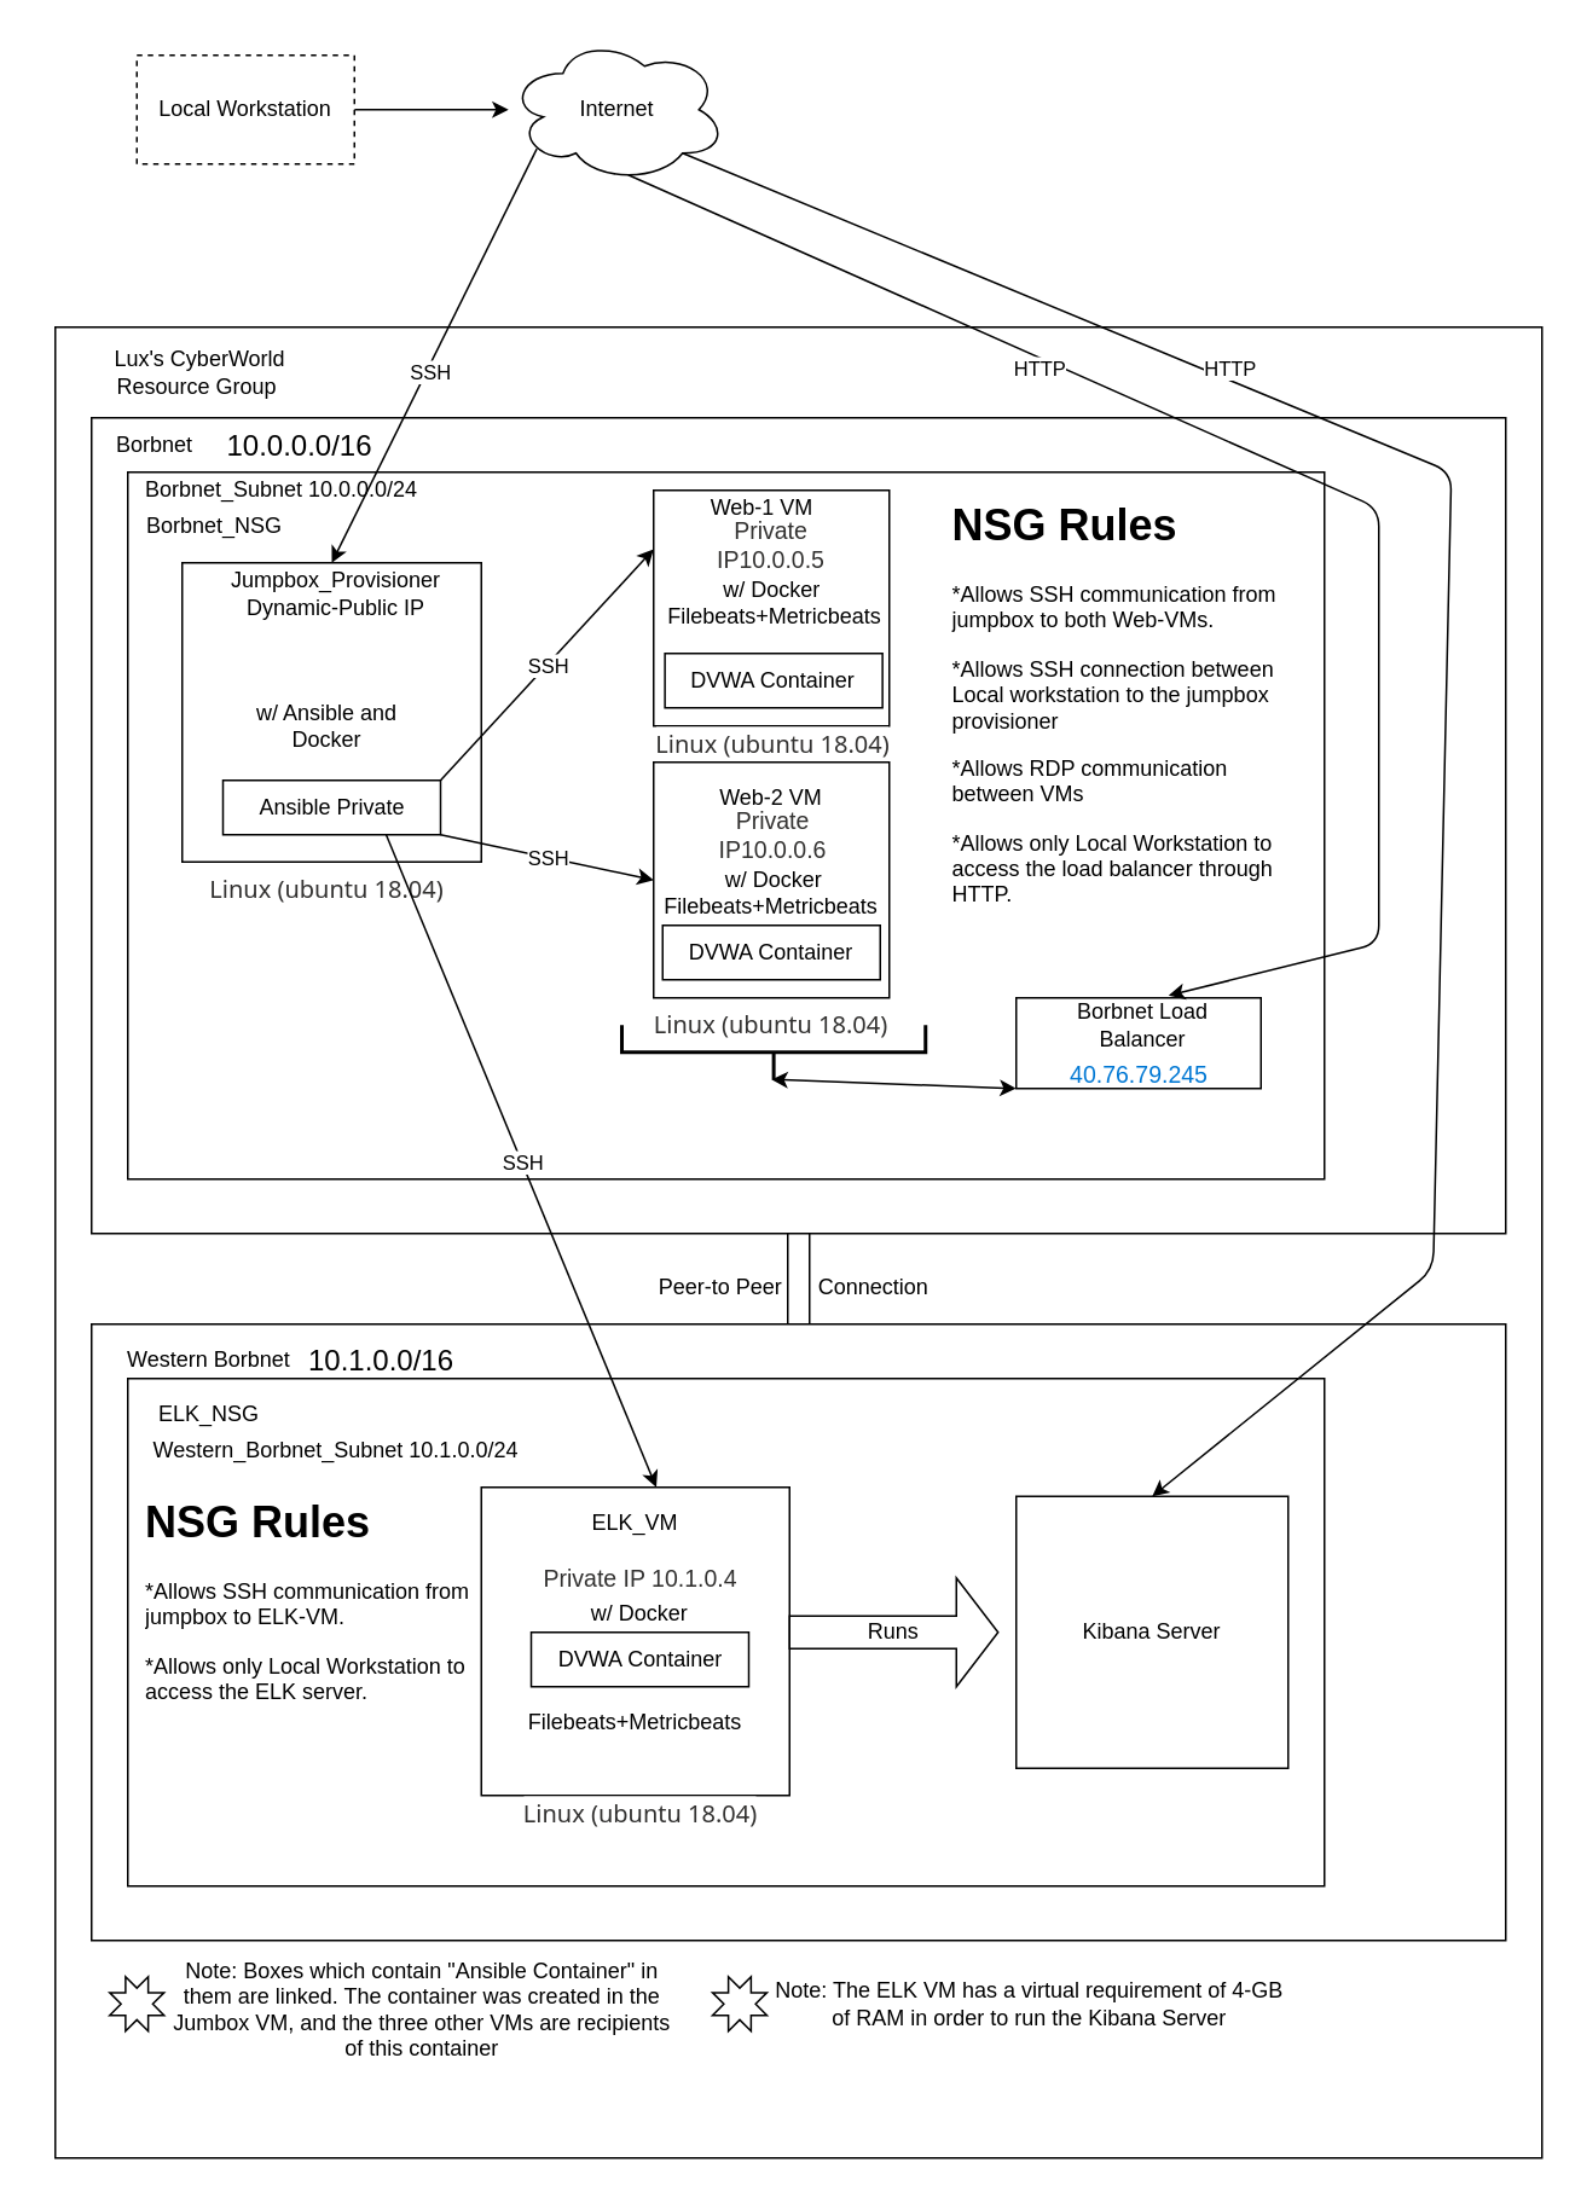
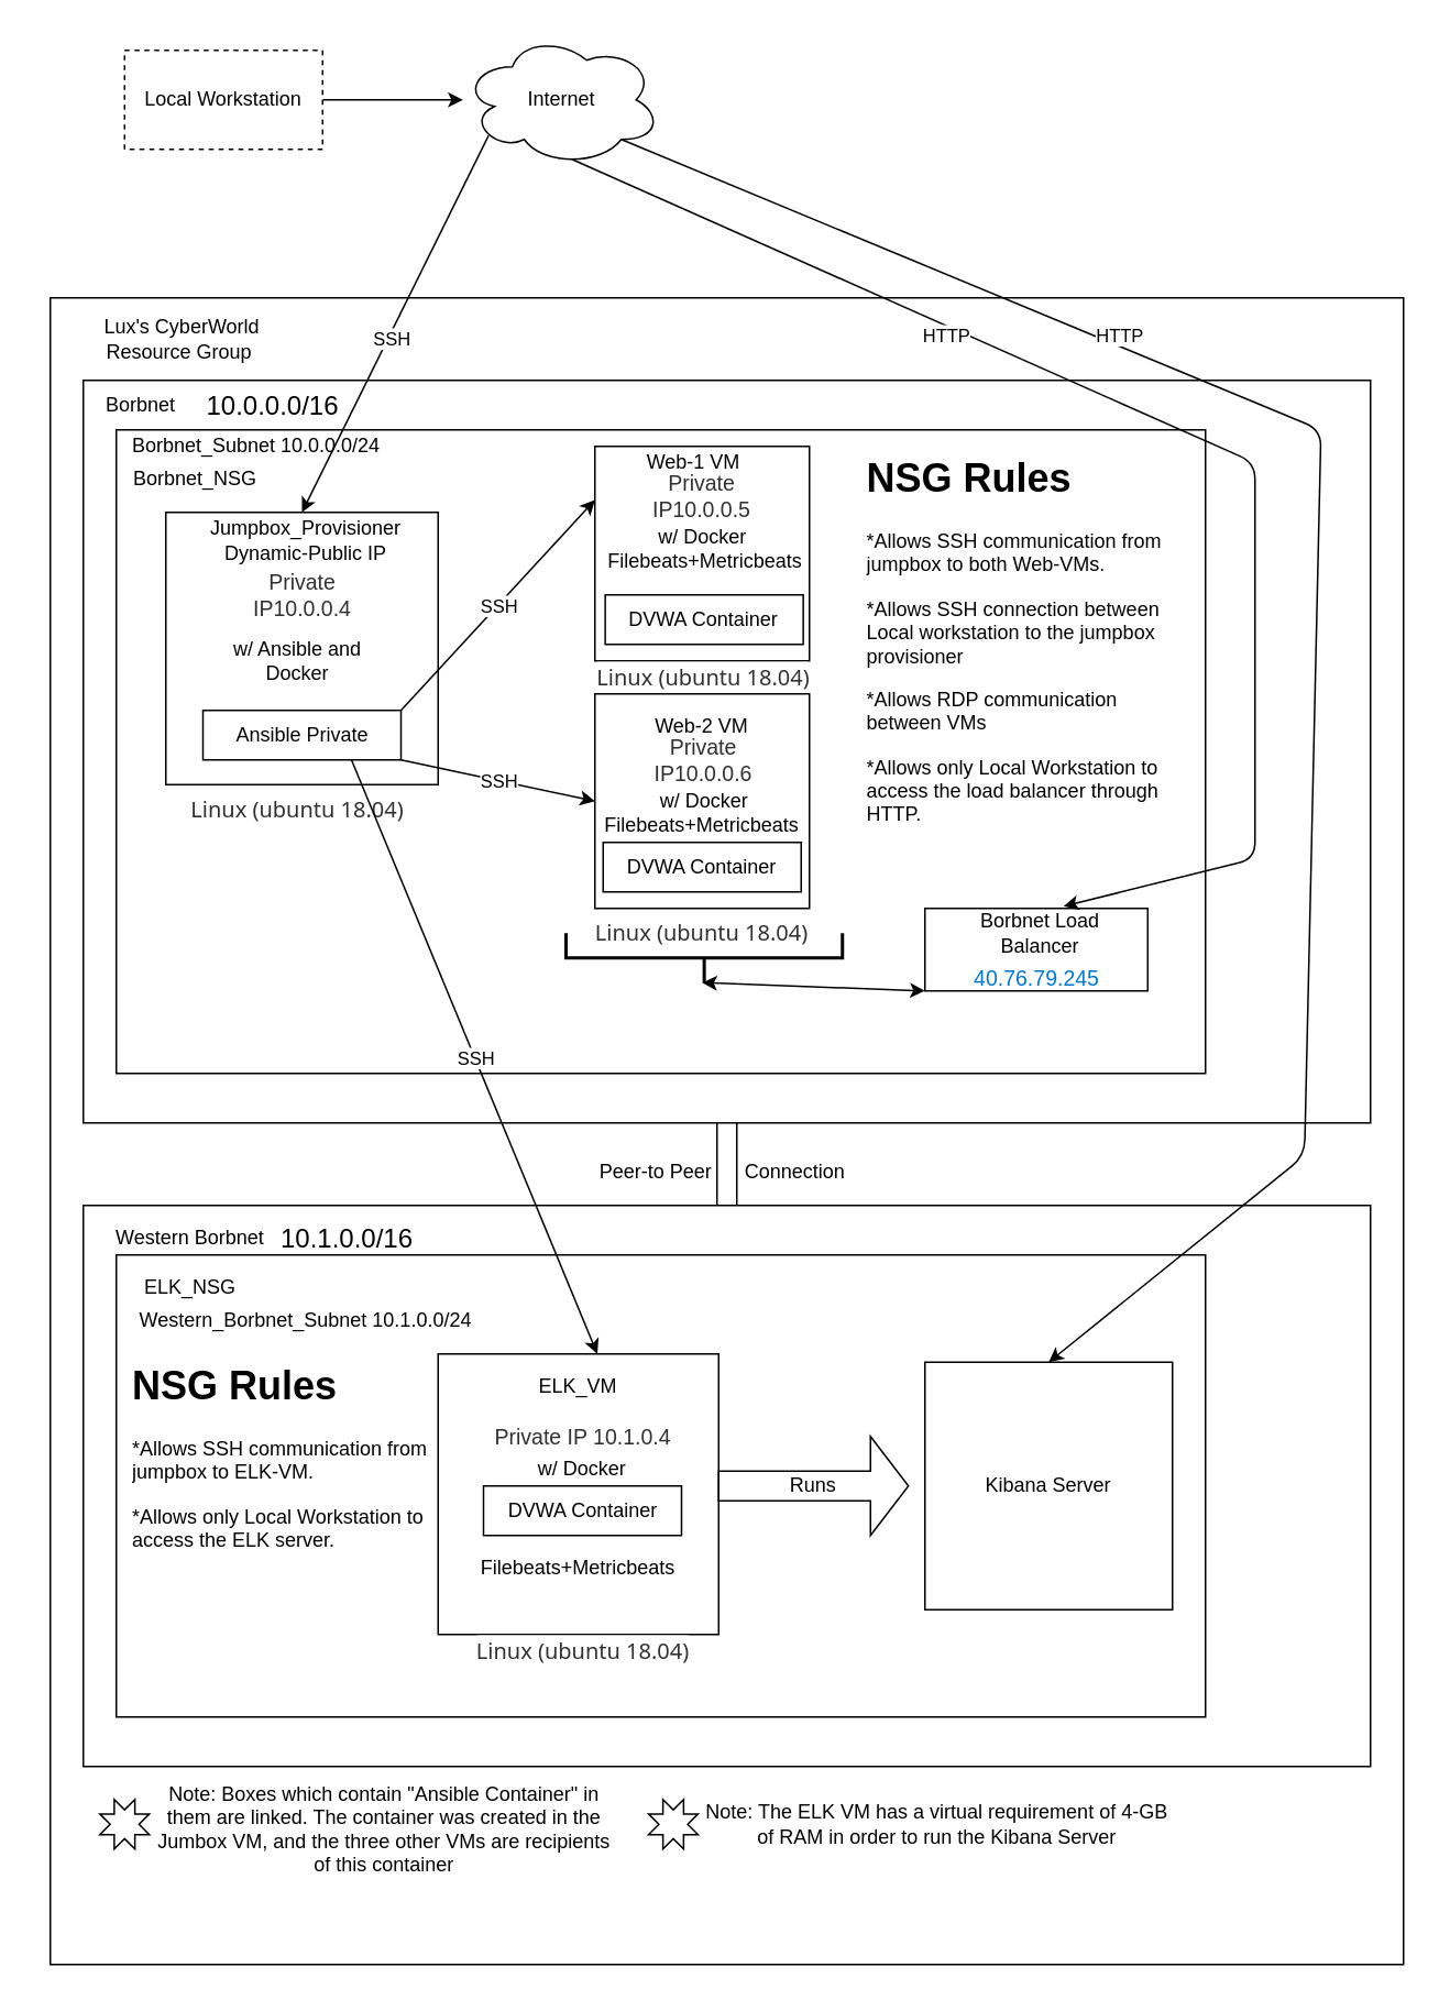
+ <mxCell id="19" value="&lt;span style=&quot;color: rgb(50 , 49 , 48) ; font-size: 13px ; font-style: normal ; font-weight: 400 ; letter-spacing: normal ; text-indent: 0px ; text-transform: none ; word-spacing: 0px ; background-color: rgb(255 , 255 , 255) ; display: inline ; float: none&quot;&gt;Private IP10.0.0.4&lt;/span&gt;&lt;br&gt;" style="text;html=1;strokeColor=none;fillColor=none;align=center;verticalAlign=middle;whiteSpace=wrap;rounded=0;" parent="1" vertex="1"><mxGeometry x="137.5" y="350" width="90" height="20" as="geometry" /></mxCell>
